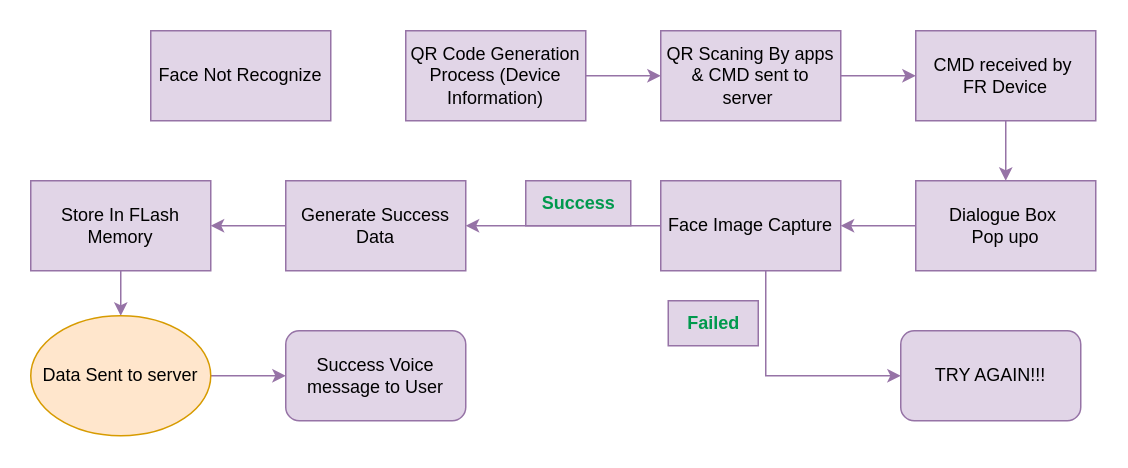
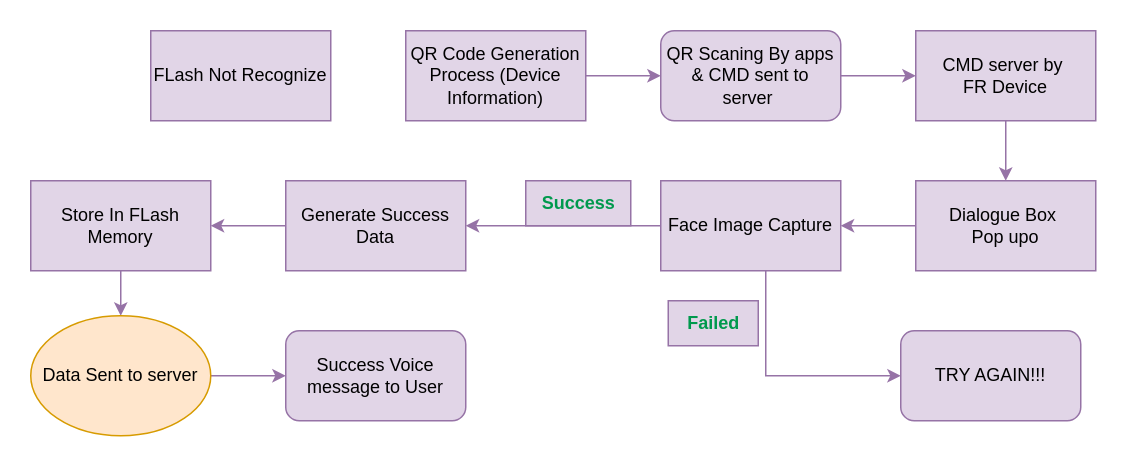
- <mxCell id="2" value="Face Not Recognize" style="rounded=0;whiteSpace=wrap;html=1;fillColor=#e1d5e7;strokeColor=#9673a6;" vertex="1" parent="1"><mxGeometry x="100" y="20" width="120" height="60" as="geometry" /></mxCell>
+ <mxCell id="2" value="FLash Not Recognize" style="rounded=0;whiteSpace=wrap;html=1;fillColor=#e1d5e7;strokeColor=#9673a6;" vertex="1" parent="1"><mxGeometry x="100" y="20" width="120" height="60" as="geometry" /></mxCell>
- <mxCell id="6" value="QR Scaning By apps&lt;br&gt;&amp;amp; CMD sent to server&amp;nbsp;" style="rounded=0;whiteSpace=wrap;html=1;fillColor=#e1d5e7;strokeColor=#9673a6;" vertex="1" parent="1"><mxGeometry x="440" y="20" width="120" height="60" as="geometry" /></mxCell>
+ <mxCell id="6" value="QR Scaning By apps&lt;br&gt;&amp;amp; CMD sent to server&amp;nbsp;" style="whiteSpace=wrap;html=1;fillColor=#e1d5e7;strokeColor=#9673a6;rounded=1;" vertex="1" parent="1"><mxGeometry x="440" y="20" width="120" height="60" as="geometry" /></mxCell>
- <mxCell id="8" value="CMD received by&amp;nbsp;&lt;br&gt;FR Device" style="rounded=0;whiteSpace=wrap;html=1;fillColor=#e1d5e7;strokeColor=#9673a6;" vertex="1" parent="1"><mxGeometry x="610" y="20" width="120" height="60" as="geometry" /></mxCell>
+ <mxCell id="8" value="CMD server by&amp;nbsp;&lt;br&gt;FR Device" style="rounded=0;whiteSpace=wrap;html=1;fillColor=#e1d5e7;strokeColor=#9673a6;" vertex="1" parent="1"><mxGeometry x="610" y="20" width="120" height="60" as="geometry" /></mxCell>
